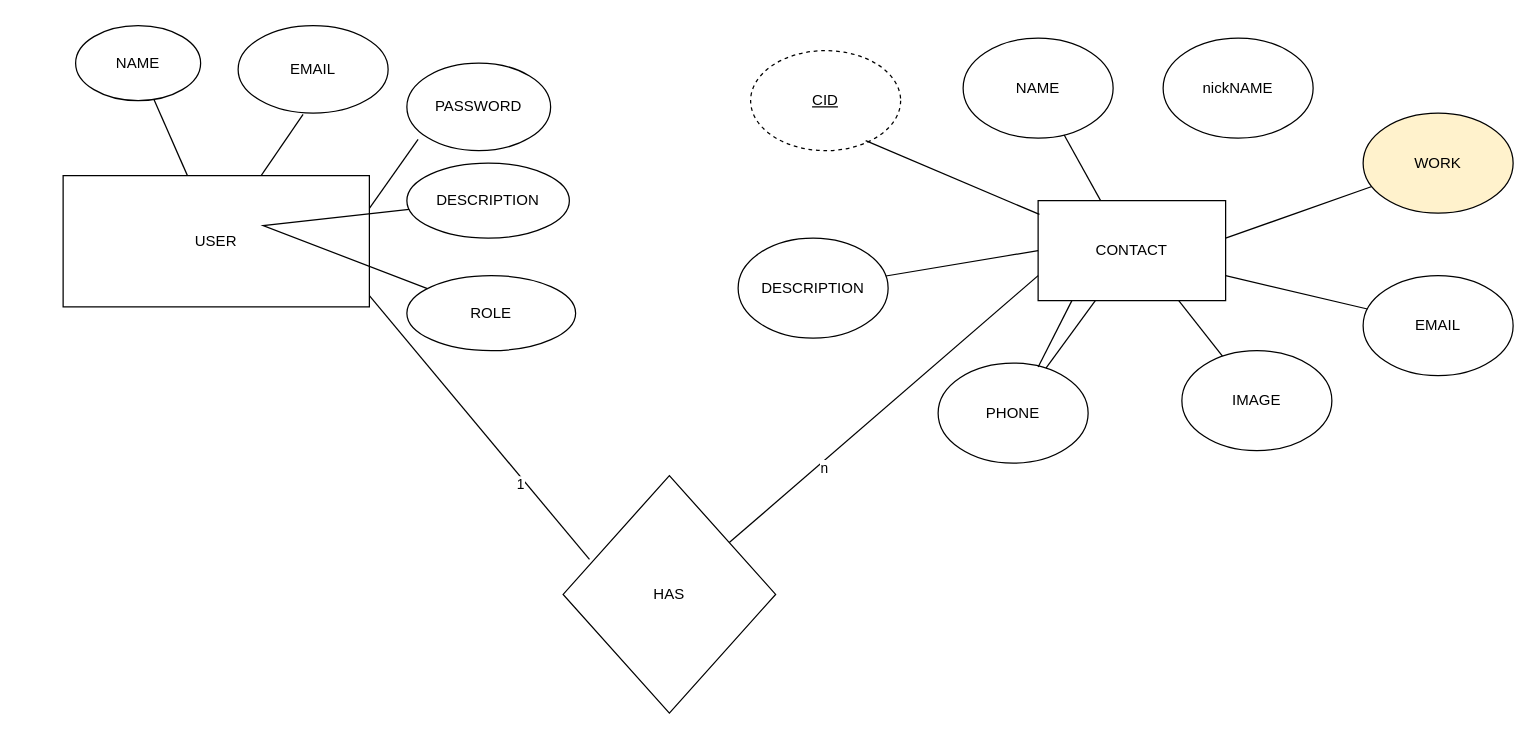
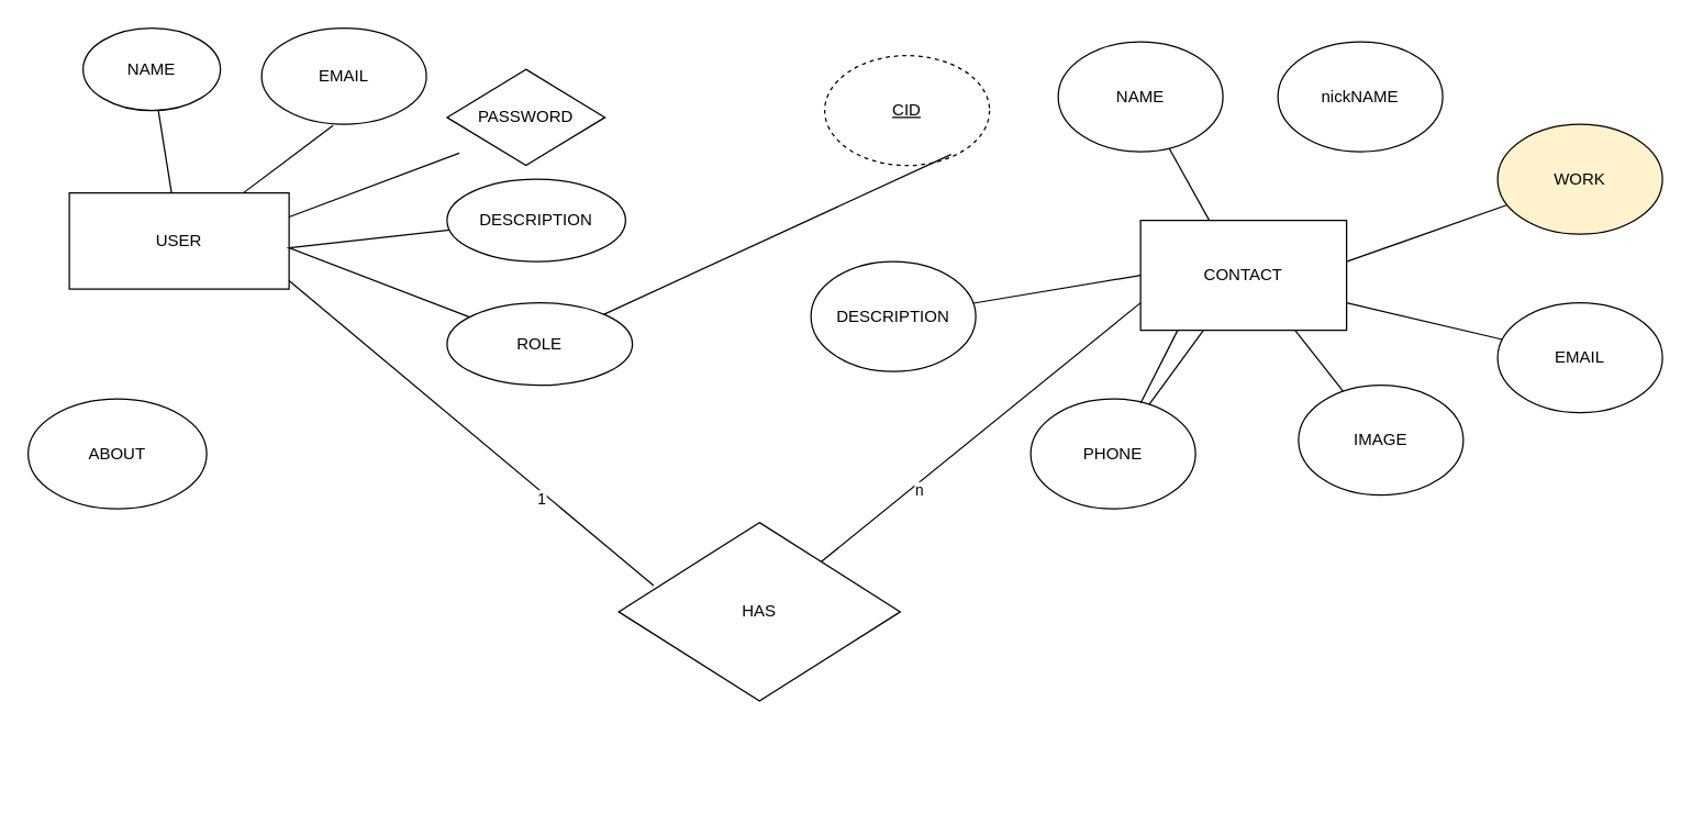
- <mxCell id="6" value="PASSWORD" style="ellipse;whiteSpace=wrap;html=1;" vertex="1" parent="1"><mxGeometry x="325" y="50" width="115" height="70" as="geometry" /></mxCell>
+ <mxCell id="6" value="PASSWORD" style="rhombus;whiteSpace=wrap;html=1;" vertex="1" parent="1"><mxGeometry x="325" y="50" width="115" height="70" as="geometry" /></mxCell>
- <mxCell id="29" value="" style="endArrow=none;html=1;rounded=0;exitX=0.767;exitY=0.9;exitDx=0;exitDy=0;exitPerimeter=0;entryX=0.007;entryY=0.138;entryDx=0;entryDy=0;entryPerimeter=0;" edge="1" parent="1" source="14" target="3"><mxGeometry width="50" height="50" relative="1" as="geometry"><mxPoint x="930" y="220" as="sourcePoint" /><mxPoint x="980" y="170" as="targetPoint" /></mxGeometry></mxCell>
+ <mxCell id="29" value="" style="endArrow=none;html=1;rounded=0;exitX=0.767;exitY=0.9;exitDx=0;exitDy=0;exitPerimeter=0;" edge="1" parent="1" source="14" target="8"><mxGeometry width="50" height="50" relative="1" as="geometry"><mxPoint x="930" y="220" as="sourcePoint" /><mxPoint x="980" y="170" as="targetPoint" /></mxGeometry></mxCell>
- <mxCell id="2" value="USER" style="rounded=0;whiteSpace=wrap;html=1;" parent="1" vertex="1"><mxGeometry x="50" y="140" width="245" height="105" as="geometry" /></mxCell>
+ <mxCell id="2" value="USER" style="rounded=0;whiteSpace=wrap;html=1;" parent="1" vertex="1"><mxGeometry x="50" y="140" width="160" height="70" as="geometry" /></mxCell>
+ <mxCell id="9" value="ABOUT" style="ellipse;whiteSpace=wrap;html=1;" vertex="1" parent="1"><mxGeometry x="20" y="290" width="130" height="80" as="geometry" /></mxCell>
- <mxCell id="30" value="HAS" style="rhombus;whiteSpace=wrap;html=1;" vertex="1" parent="1"><mxGeometry x="450" y="380" width="170" height="190" as="geometry" /></mxCell>
+ <mxCell id="30" value="HAS" style="rhombus;whiteSpace=wrap;html=1;" vertex="1" parent="1"><mxGeometry x="450" y="380" width="205" height="130" as="geometry" /></mxCell>
